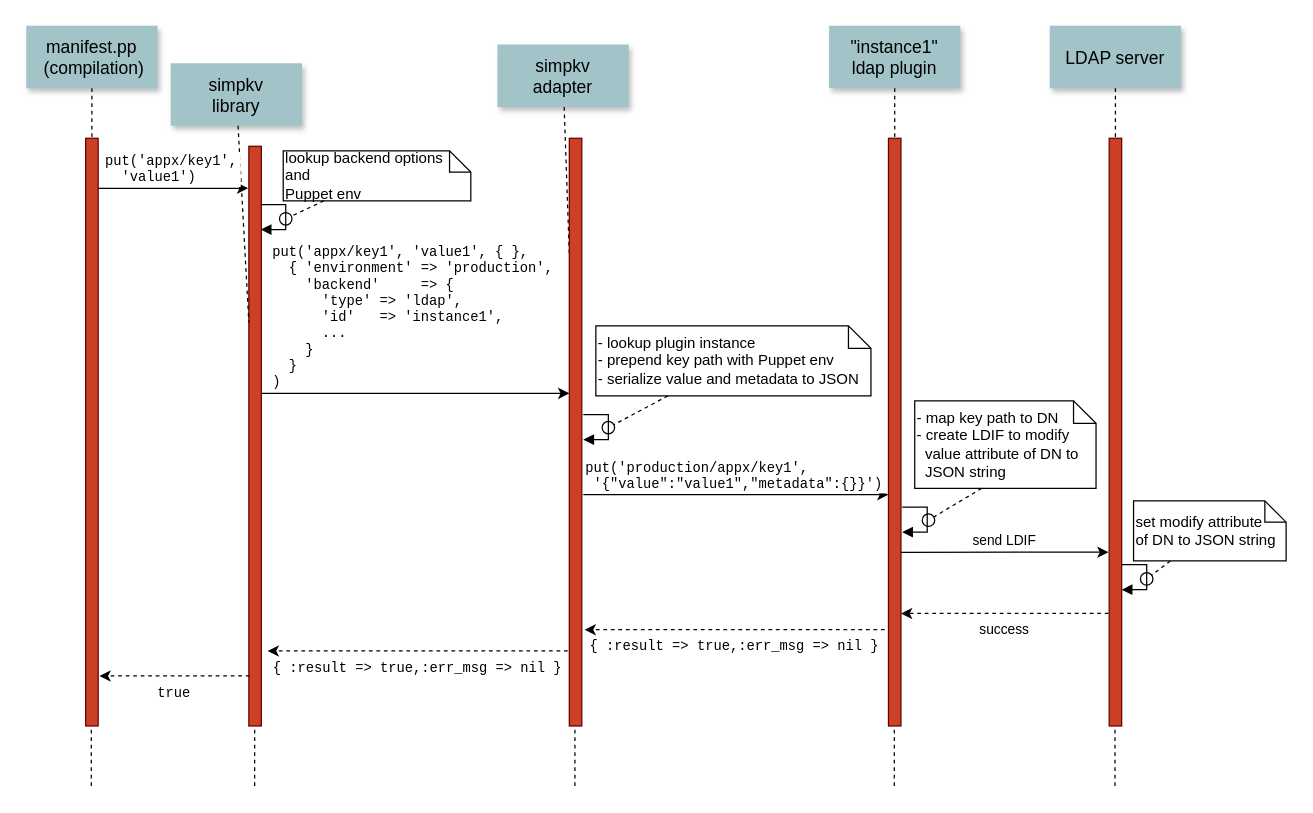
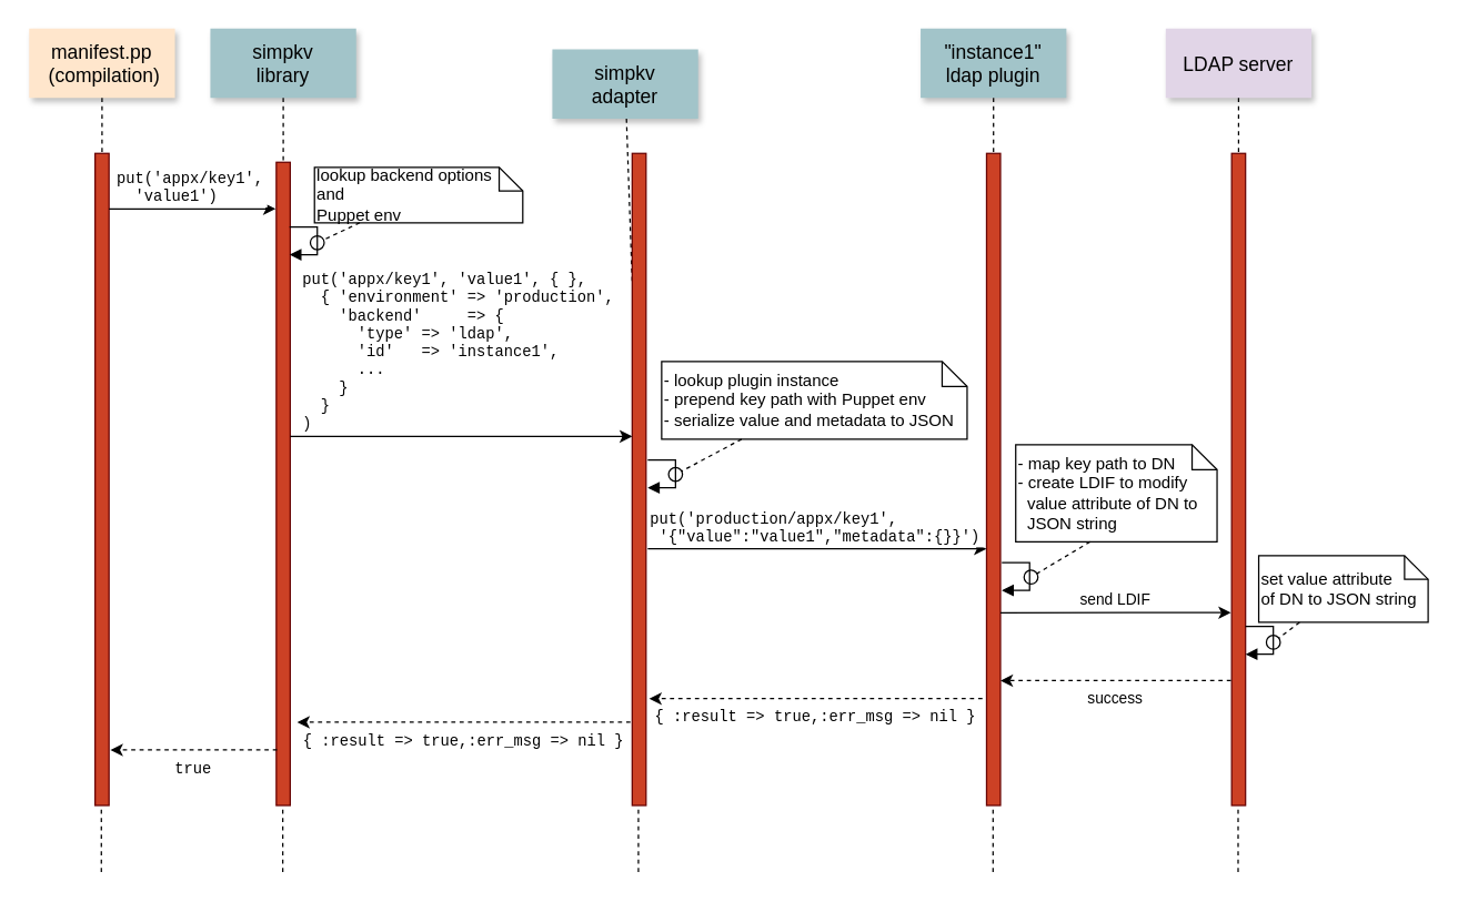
- <mxCell id="4" value="manifest.pp&#10; (compilation)" style="shadow=1;fillColor=#A2C4C9;strokeColor=none;fontSize=14;" parent="2" vertex="1"><mxGeometry width="105" height="50" as="geometry" /></mxCell>
+ <mxCell id="4" value="manifest.pp&#10; (compilation)" style="shadow=1;fillColor=#ffe6cc;strokeColor=none;fontSize=14;" parent="2" vertex="1"><mxGeometry width="105" height="50" as="geometry" /></mxCell>
- <mxCell id="16" value="LDAP server" style="shadow=1;fillColor=#A2C4C9;strokeColor=none;fontSize=14;" parent="2" vertex="1"><mxGeometry x="818.5" width="105" height="50" as="geometry" /></mxCell>
+ <mxCell id="16" value="LDAP server" style="shadow=1;fillColor=#e1d5e7;strokeColor=none;fontSize=14;" parent="2" vertex="1"><mxGeometry x="818.5" width="105" height="50" as="geometry" /></mxCell>
- <mxCell id="6" value="simpkv&#10;library" style="shadow=1;fillColor=#A2C4C9;strokeColor=none;fontSize=14;" parent="2" vertex="1"><mxGeometry x="115.5" y="30" width="105" height="50" as="geometry" /></mxCell>
+ <mxCell id="6" value="simpkv&#10;library" style="shadow=1;fillColor=#A2C4C9;strokeColor=none;fontSize=14;" parent="2" vertex="1"><mxGeometry x="130.5" width="105" height="50" as="geometry" /></mxCell>
- <mxCell id="37" value="set modify attribute&#10;of DN to JSON string" style="shape=note;align=left;whiteSpace=wrap;fontSize=12;size=17;" parent="2" vertex="1"><mxGeometry x="885.5" y="380" width="122" height="48" as="geometry" /></mxCell>
+ <mxCell id="37" value="set value attribute&#10;of DN to JSON string" style="shape=note;align=left;whiteSpace=wrap;fontSize=12;size=17;" parent="2" vertex="1"><mxGeometry x="885.5" y="380" width="122" height="48" as="geometry" /></mxCell>
